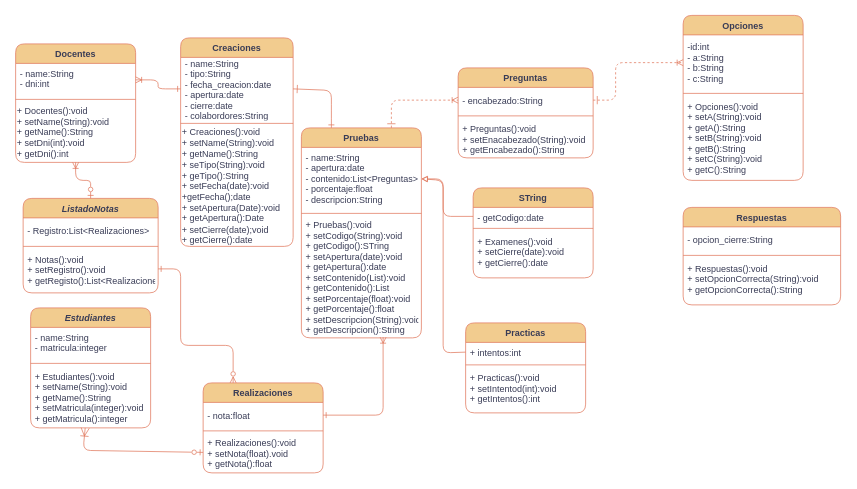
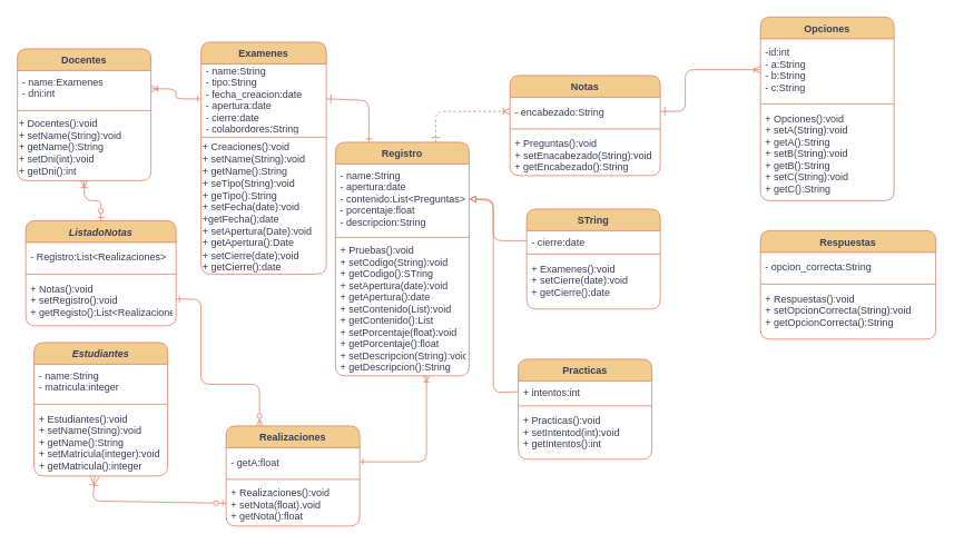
- <mxCell id="44" value="Creaciones" style="swimlane;fontStyle=1;align=center;verticalAlign=middle;childLayout=stackLayout;horizontal=1;startSize=26;horizontalStack=0;resizeParent=1;resizeLast=0;collapsible=1;marginBottom=0;rounded=1;shadow=0;strokeWidth=1;fillColor=#F2CC8F;strokeColor=#E07A5F;fontColor=#393C56;" parent="1" vertex="1"><mxGeometry x="240" y="50" width="150" height="278" as="geometry"><mxRectangle x="340" y="380" width="170" height="26" as="alternateBounds" /></mxGeometry></mxCell>
+ <mxCell id="44" value="Examenes" style="swimlane;fontStyle=1;align=center;verticalAlign=middle;childLayout=stackLayout;horizontal=1;startSize=26;horizontalStack=0;resizeParent=1;resizeLast=0;collapsible=1;marginBottom=0;rounded=1;shadow=0;strokeWidth=1;fillColor=#F2CC8F;strokeColor=#E07A5F;fontColor=#393C56;" parent="1" vertex="1"><mxGeometry x="240" y="50" width="150" height="278" as="geometry"><mxRectangle x="340" y="380" width="170" height="26" as="alternateBounds" /></mxGeometry></mxCell>
- <mxCell id="38" style="edgeStyle=none;rounded=1;orthogonalLoop=1;jettySize=auto;html=1;entryX=0;entryY=0.5;entryDx=0;entryDy=0;startArrow=ERone;startFill=0;endArrow=ERoneToMany;endFill=0;startSize=9;strokeColor=#E07A5F;labelBackgroundColor=#F4F1DE;fontColor=#393C56;exitX=1;exitY=0.5;exitDx=0;exitDy=0;dashed=1;" parent="1" source="31" target="35" edge="1"><mxGeometry relative="1" as="geometry"><mxPoint x="810" y="110" as="sourcePoint" /><Array as="points"><mxPoint x="820" y="133" /><mxPoint x="820" y="83" /></Array></mxGeometry></mxCell>
+ <mxCell id="38" style="edgeStyle=none;rounded=1;orthogonalLoop=1;jettySize=auto;html=1;entryX=0;entryY=0.5;entryDx=0;entryDy=0;startArrow=ERone;startFill=0;endArrow=ERoneToMany;endFill=0;startSize=9;strokeColor=#E07A5F;labelBackgroundColor=#F4F1DE;fontColor=#393C56;exitX=1;exitY=0.5;exitDx=0;exitDy=0;" parent="1" source="31" target="35" edge="1"><mxGeometry relative="1" as="geometry"><mxPoint x="810" y="110" as="sourcePoint" /><Array as="points"><mxPoint x="820" y="133" /><mxPoint x="820" y="83" /></Array></mxGeometry></mxCell>
- <mxCell id="13" value="- name:String&#10;- dni:int" style="text;align=left;verticalAlign=top;spacingLeft=4;spacingRight=4;overflow=hidden;rotatable=0;points=[[0,0.5],[1,0.5]];portConstraint=eastwest;rounded=1;fontColor=#393C56;" parent="12" vertex="1"><mxGeometry y="26" width="160" height="44" as="geometry" /></mxCell>
+ <mxCell id="13" value="- name:Examenes&#10;- dni:int" style="text;align=left;verticalAlign=top;spacingLeft=4;spacingRight=4;overflow=hidden;rotatable=0;points=[[0,0.5],[1,0.5]];portConstraint=eastwest;rounded=1;fontColor=#393C56;" parent="12" vertex="1"><mxGeometry y="26" width="160" height="44" as="geometry" /></mxCell>
- <mxCell id="30" value="Preguntas" style="swimlane;fontStyle=1;align=center;verticalAlign=top;childLayout=stackLayout;horizontal=1;startSize=26;horizontalStack=0;resizeParent=1;resizeParentMax=0;resizeLast=0;collapsible=1;marginBottom=0;rounded=1;fillColor=#F2CC8F;strokeColor=#E07A5F;fontColor=#393C56;" parent="1" vertex="1"><mxGeometry x="610" y="90" width="180" height="120" as="geometry" /></mxCell>
+ <mxCell id="30" value="Notas" style="swimlane;fontStyle=1;align=center;verticalAlign=top;childLayout=stackLayout;horizontal=1;startSize=26;horizontalStack=0;resizeParent=1;resizeParentMax=0;resizeLast=0;collapsible=1;marginBottom=0;rounded=1;fillColor=#F2CC8F;strokeColor=#E07A5F;fontColor=#393C56;" parent="1" vertex="1"><mxGeometry x="610" y="90" width="180" height="120" as="geometry" /></mxCell>
- <mxCell id="8" value="Pruebas" style="swimlane;fontStyle=1;align=center;verticalAlign=top;childLayout=stackLayout;horizontal=1;startSize=26;horizontalStack=0;resizeParent=1;resizeLast=0;collapsible=1;marginBottom=0;rounded=1;shadow=0;strokeWidth=1;fillColor=#F2CC8F;strokeColor=#E07A5F;fontColor=#393C56;" parent="1" vertex="1"><mxGeometry x="401" y="170" width="160" height="280" as="geometry"><mxRectangle x="130" y="380" width="160" height="26" as="alternateBounds" /></mxGeometry></mxCell>
+ <mxCell id="8" value="Registro" style="swimlane;fontStyle=1;align=center;verticalAlign=top;childLayout=stackLayout;horizontal=1;startSize=26;horizontalStack=0;resizeParent=1;resizeLast=0;collapsible=1;marginBottom=0;rounded=1;shadow=0;strokeWidth=1;fillColor=#F2CC8F;strokeColor=#E07A5F;fontColor=#393C56;" parent="1" vertex="1"><mxGeometry x="401" y="170" width="160" height="280" as="geometry"><mxRectangle x="130" y="380" width="160" height="26" as="alternateBounds" /></mxGeometry></mxCell>
- <mxCell id="23" value="- getCodigo:date" style="text;strokeColor=none;fillColor=none;align=left;verticalAlign=top;spacingLeft=4;spacingRight=4;overflow=hidden;rotatable=0;points=[[0,0.5],[1,0.5]];portConstraint=eastwest;rounded=1;fontColor=#393C56;" parent="22" vertex="1"><mxGeometry y="26" width="160" height="24" as="geometry" /></mxCell>
+ <mxCell id="23" value="- cierre:date" style="text;strokeColor=none;fillColor=none;align=left;verticalAlign=top;spacingLeft=4;spacingRight=4;overflow=hidden;rotatable=0;points=[[0,0.5],[1,0.5]];portConstraint=eastwest;rounded=1;fontColor=#393C56;" parent="22" vertex="1"><mxGeometry y="26" width="160" height="24" as="geometry" /></mxCell>
- <mxCell id="40" value="- opcion_cierre:String" style="text;strokeColor=none;fillColor=none;align=left;verticalAlign=middle;spacingLeft=4;spacingRight=4;overflow=hidden;rotatable=0;points=[[0,0.5],[1,0.5]];portConstraint=eastwest;rounded=1;fontColor=#393C56;" parent="39" vertex="1"><mxGeometry y="26" width="210" height="34" as="geometry" /></mxCell>
+ <mxCell id="40" value="- opcion_correcta:String" style="text;strokeColor=none;fillColor=none;align=left;verticalAlign=middle;spacingLeft=4;spacingRight=4;overflow=hidden;rotatable=0;points=[[0,0.5],[1,0.5]];portConstraint=eastwest;rounded=1;fontColor=#393C56;" parent="39" vertex="1"><mxGeometry y="26" width="210" height="34" as="geometry" /></mxCell>
- <mxCell id="27" value="- nota:float" style="text;strokeColor=none;fillColor=none;align=left;verticalAlign=middle;spacingLeft=4;spacingRight=4;overflow=hidden;rotatable=0;points=[[0,0.5],[1,0.5]];portConstraint=eastwest;rounded=1;fontColor=#393C56;" parent="26" vertex="1"><mxGeometry y="26" width="160" height="34" as="geometry" /></mxCell>
+ <mxCell id="27" value="- getA:float" style="text;strokeColor=none;fillColor=none;align=left;verticalAlign=middle;spacingLeft=4;spacingRight=4;overflow=hidden;rotatable=0;points=[[0,0.5],[1,0.5]];portConstraint=eastwest;rounded=1;fontColor=#393C56;" parent="26" vertex="1"><mxGeometry y="26" width="160" height="34" as="geometry" /></mxCell>
